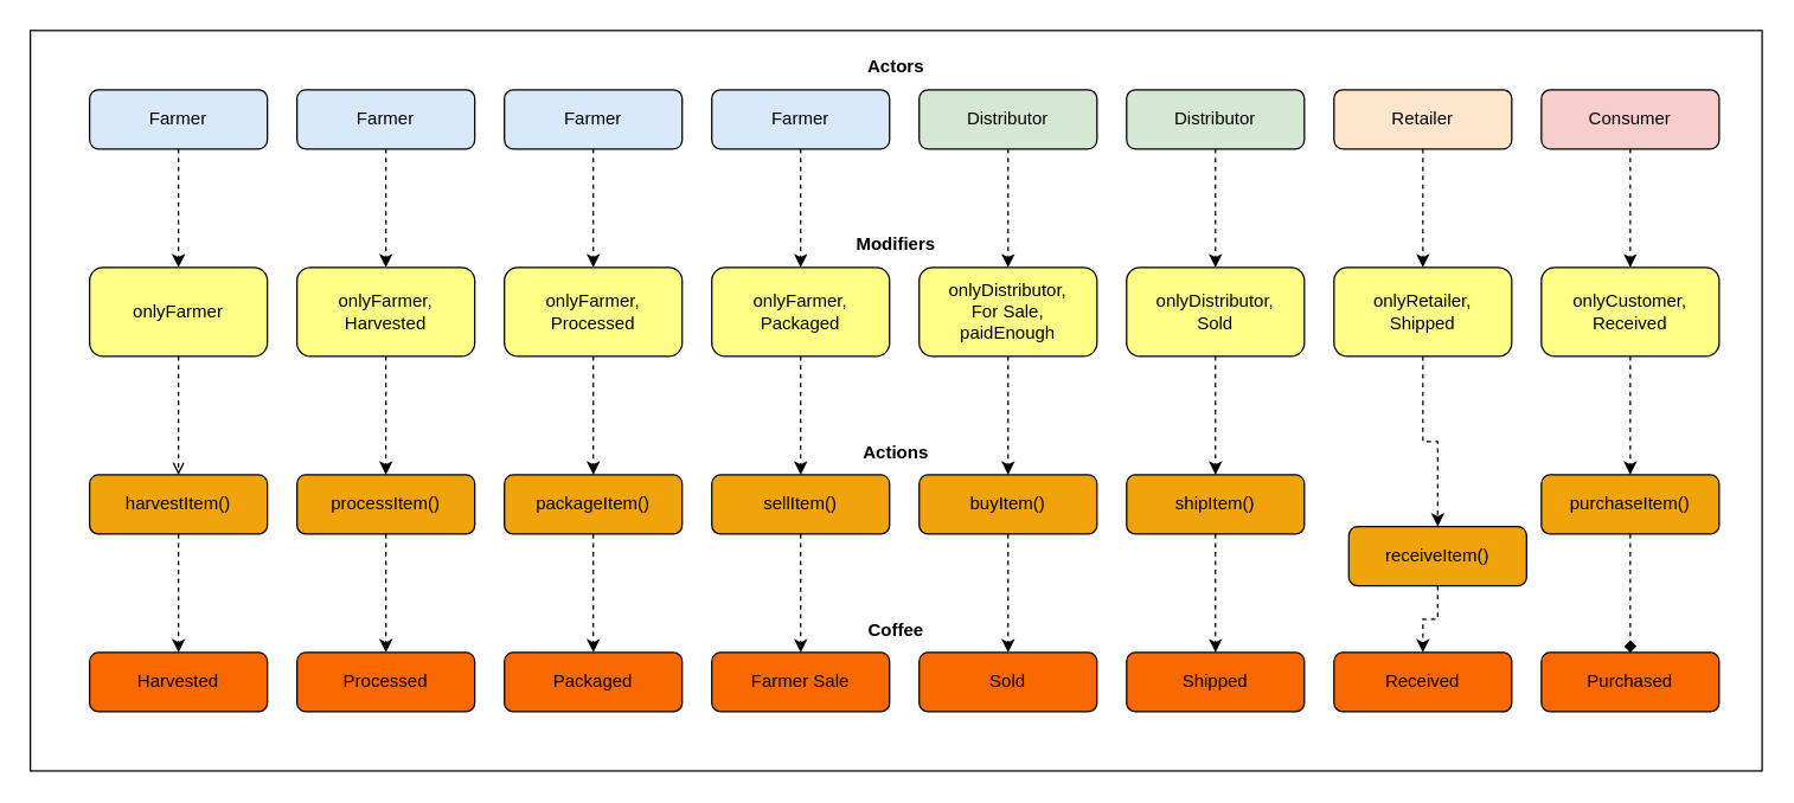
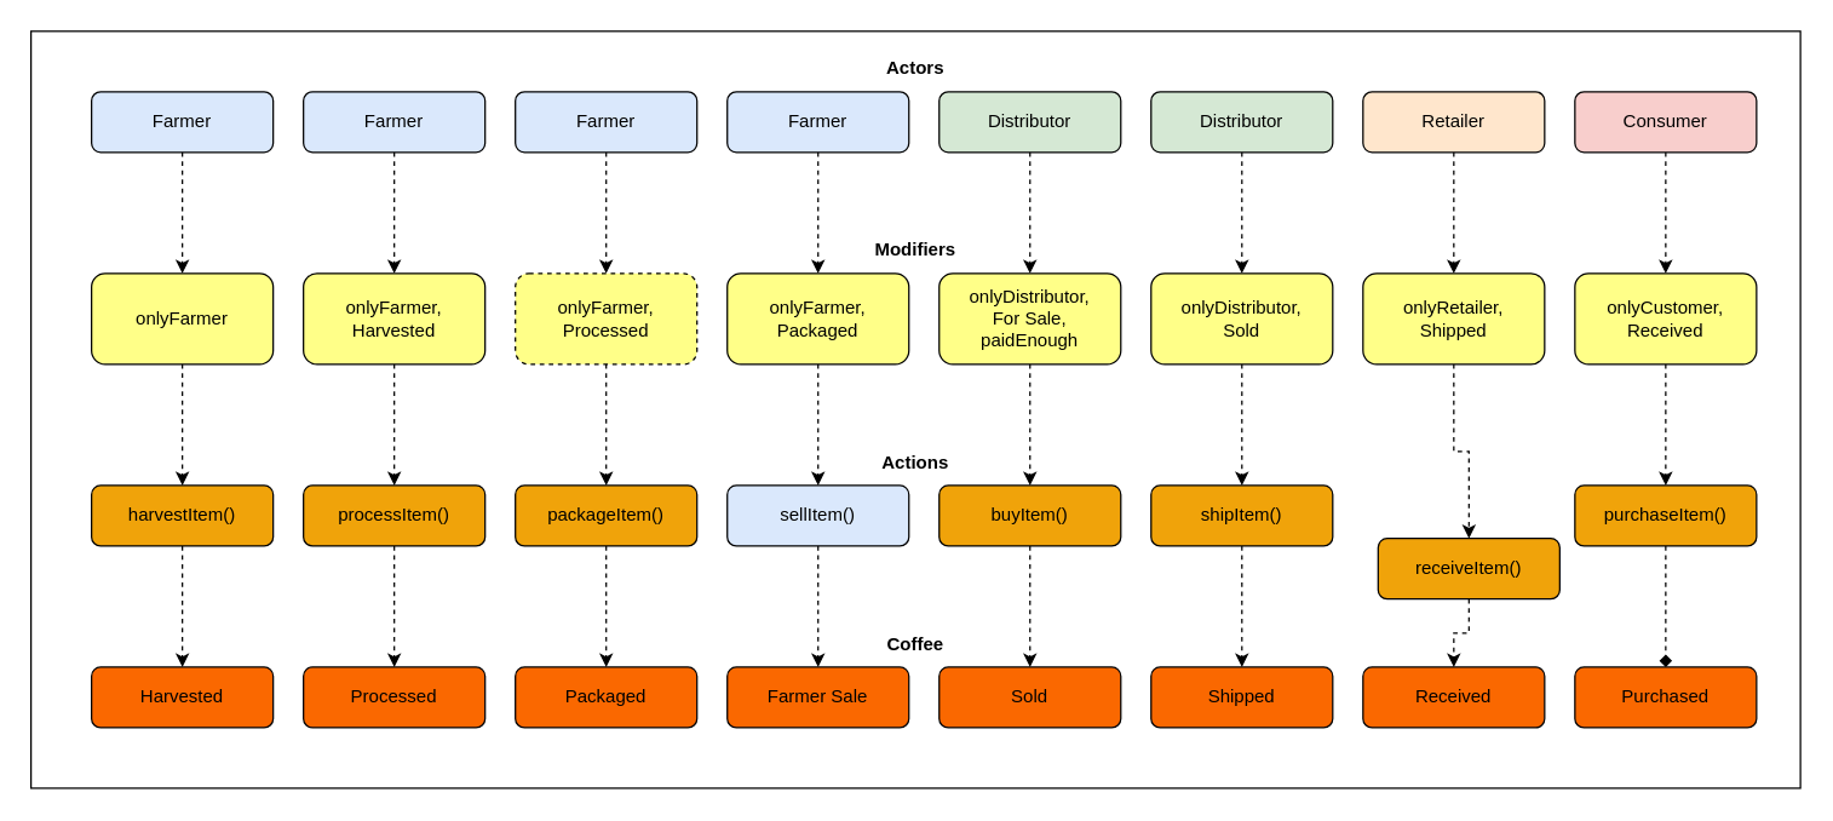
- <mxCell id="24" value="onlyFarmer, Processed" style="rounded=1;whiteSpace=wrap;html=1;fillColor=#ffff88;strokeColor=#000000;strokeWidth=1;" vertex="1" parent="1"><mxGeometry x="340" y="180" width="120" height="60" as="geometry" /></mxCell>
+ <mxCell id="24" value="onlyFarmer, Processed" style="rounded=1;whiteSpace=wrap;html=1;fillColor=#ffff88;strokeColor=#000000;strokeWidth=1;dashed=1;" vertex="1" parent="1"><mxGeometry x="340" y="180" width="120" height="60" as="geometry" /></mxCell>
- <mxCell id="19" value="" style="edgeStyle=orthogonalEdgeStyle;rounded=0;orthogonalLoop=1;jettySize=auto;html=1;dashed=1;endArrow=open;" edge="1" parent="1" source="20" target="38"><mxGeometry relative="1" as="geometry" /></mxCell>
+ <mxCell id="19" value="" style="edgeStyle=orthogonalEdgeStyle;rounded=0;orthogonalLoop=1;jettySize=auto;html=1;dashed=1;" edge="1" parent="1" source="20" target="38"><mxGeometry relative="1" as="geometry" /></mxCell>
- <mxCell id="44" value="sellItem()" style="rounded=1;whiteSpace=wrap;html=1;fillColor=#f0a30a;strokeColor=#000000;fontColor=#000000;strokeWidth=1;" vertex="1" parent="1"><mxGeometry x="480" y="320" width="120" height="40" as="geometry" /></mxCell>
+ <mxCell id="44" value="sellItem()" style="rounded=1;whiteSpace=wrap;html=1;fillColor=#dae8fc;strokeColor=#000000;fontColor=#000000;strokeWidth=1;" vertex="1" parent="1"><mxGeometry x="480" y="320" width="120" height="40" as="geometry" /></mxCell>
